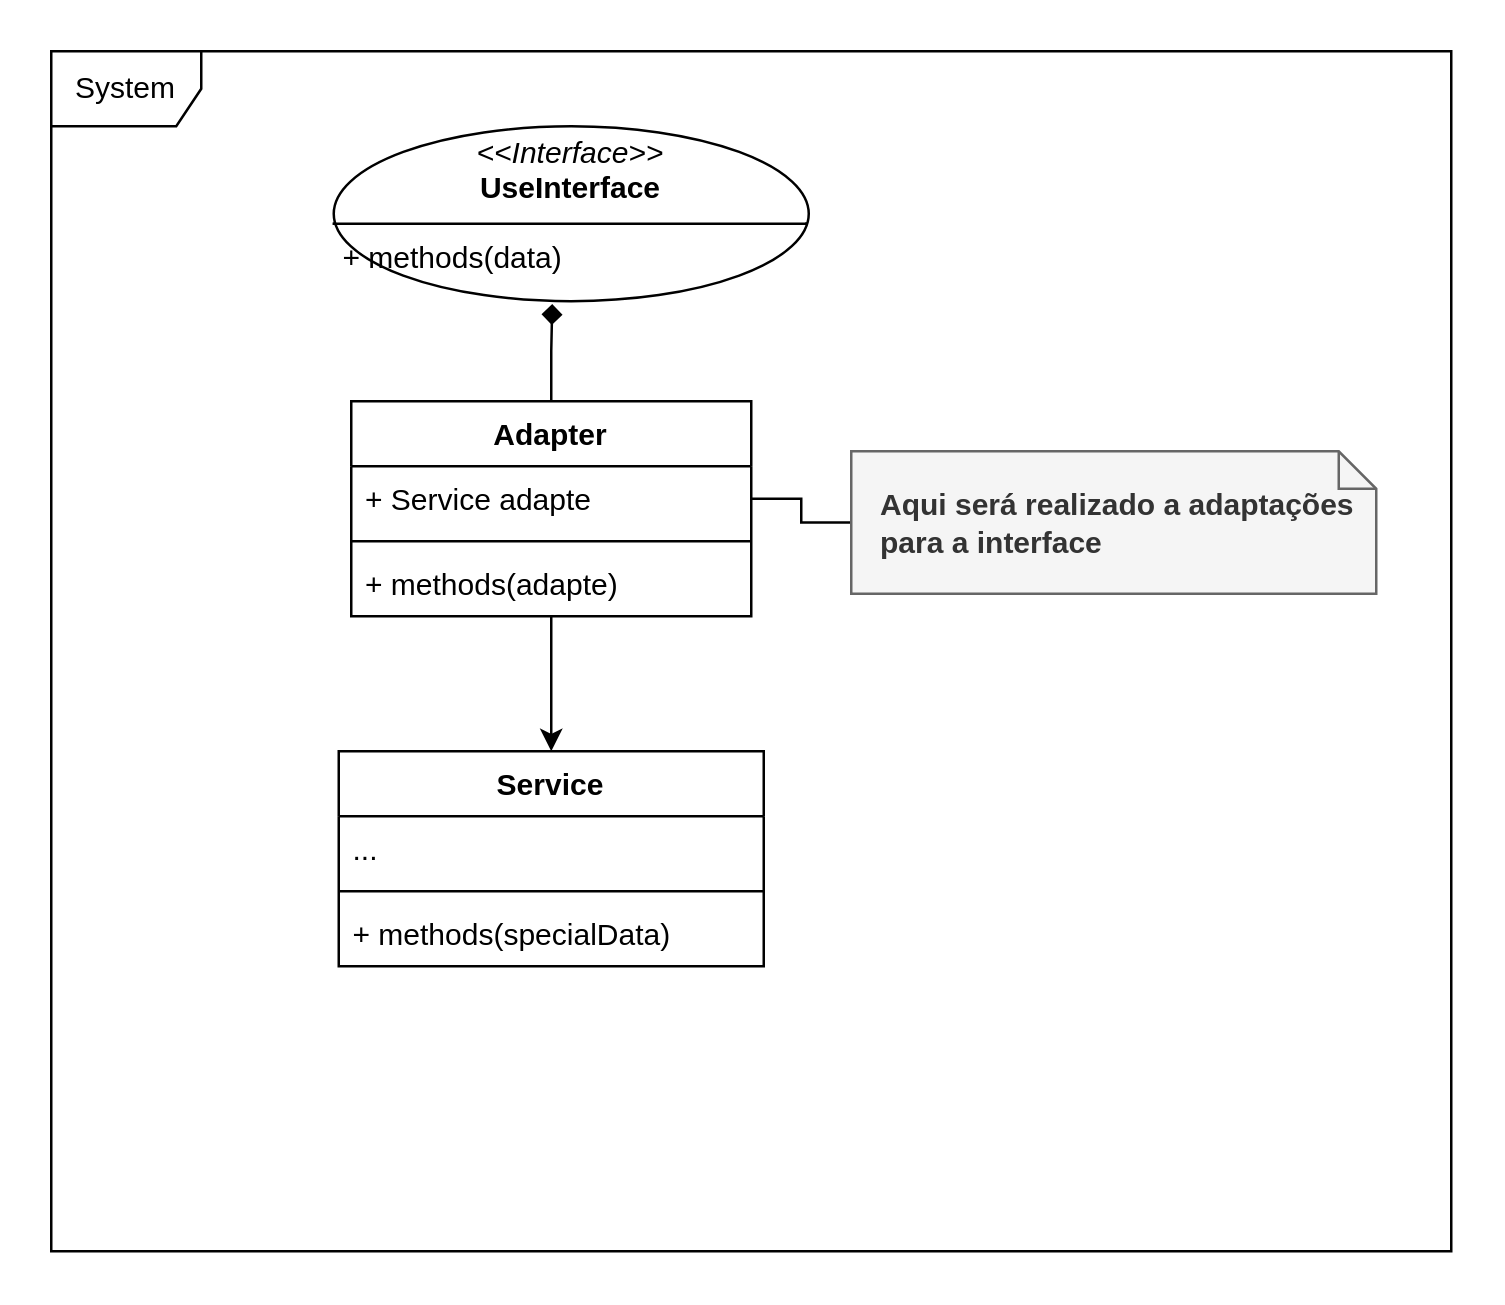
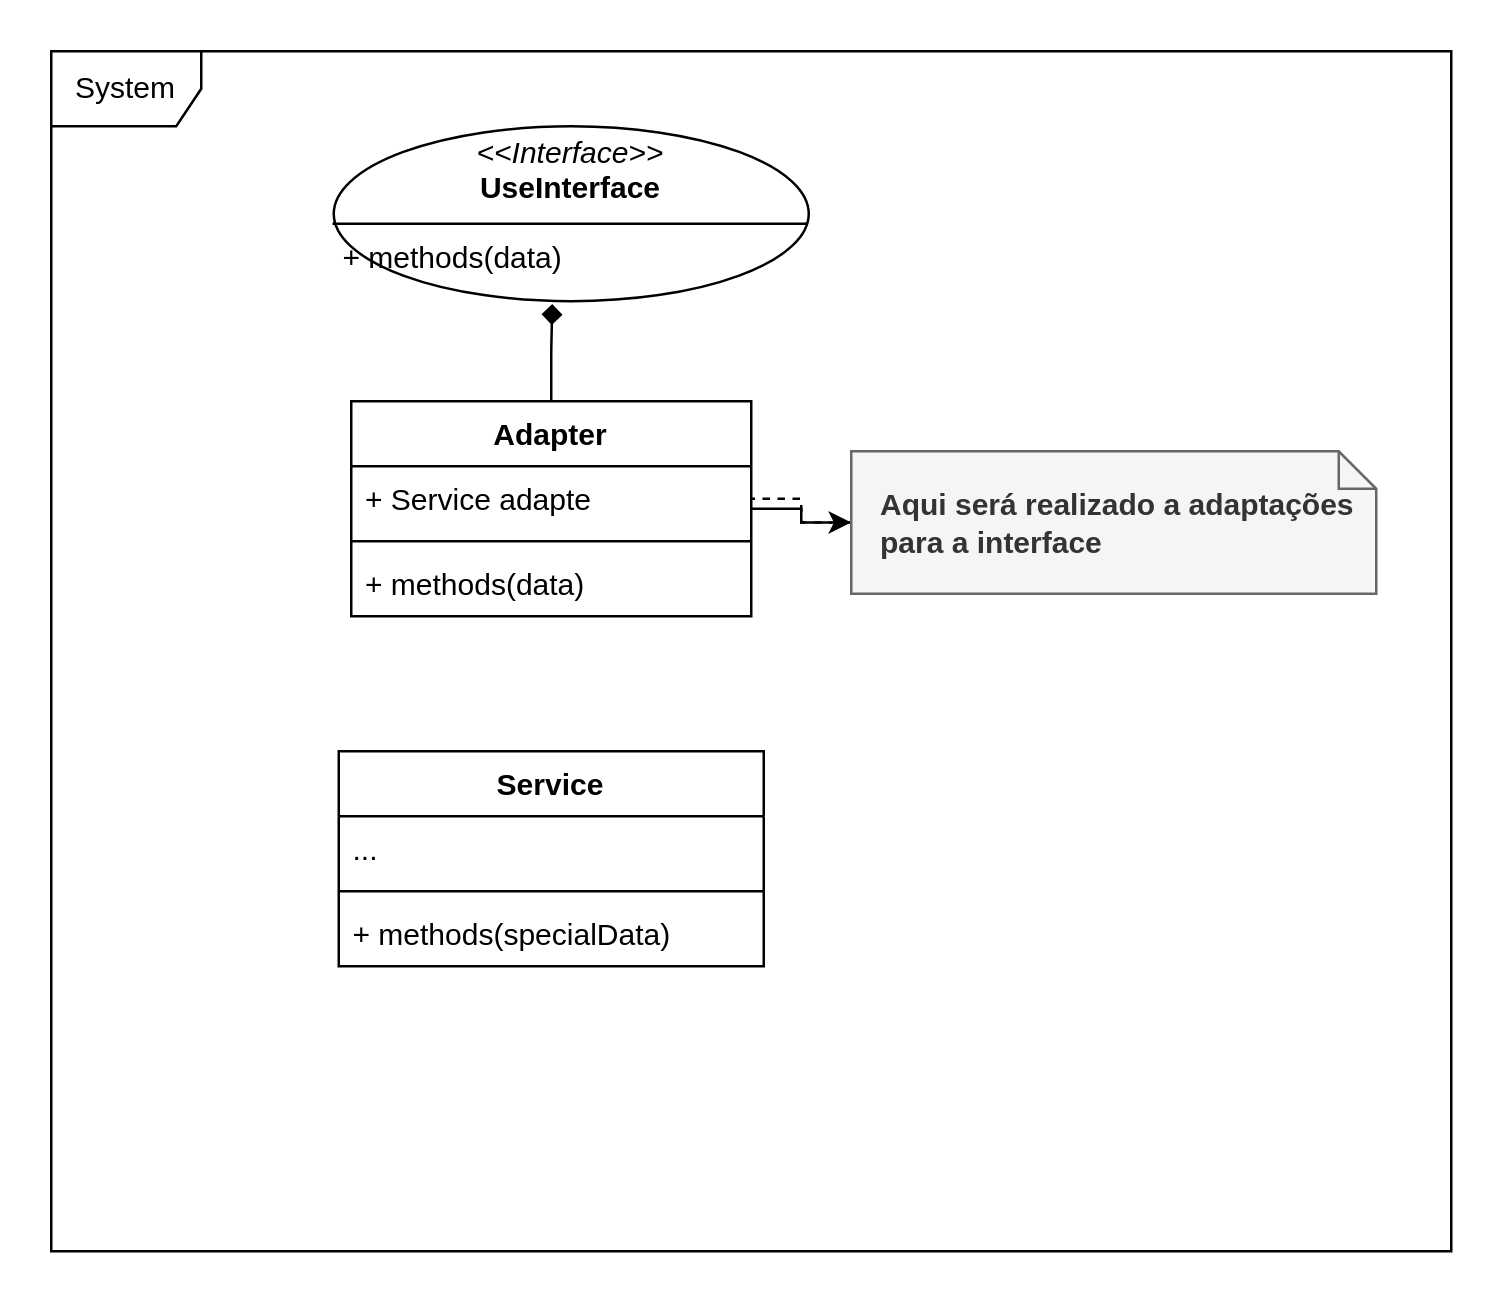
- <mxCell id="14" style="edgeStyle=orthogonalEdgeStyle;rounded=0;orthogonalLoop=1;jettySize=auto;html=1;entryX=1;entryY=0.5;entryDx=0;entryDy=0;strokeColor=default;dashed=0;endArrow=none;startFill=0;" edge="1" parent="1" source="15" target="6"><mxGeometry relative="1" as="geometry" /></mxCell>
+ <mxCell id="14" style="edgeStyle=orthogonalEdgeStyle;rounded=0;orthogonalLoop=1;jettySize=auto;html=1;entryX=1;entryY=0.5;entryDx=0;entryDy=0;strokeColor=default;dashed=1;endArrow=none;startFill=0;" edge="1" parent="1" source="15" target="6"><mxGeometry relative="1" as="geometry" /></mxCell>
- <mxCell id="8" value="+ methods(adapte)" style="text;strokeColor=none;fillColor=none;align=left;verticalAlign=top;spacingLeft=4;spacingRight=4;overflow=hidden;rotatable=0;points=[[0,0.5],[1,0.5]];portConstraint=eastwest;whiteSpace=wrap;html=1;" parent="5" vertex="1"><mxGeometry y="60" width="160" height="26" as="geometry" /></mxCell>
+ <mxCell id="8" value="+ methods(data)" style="text;strokeColor=none;fillColor=none;align=left;verticalAlign=top;spacingLeft=4;spacingRight=4;overflow=hidden;rotatable=0;points=[[0,0.5],[1,0.5]];portConstraint=eastwest;whiteSpace=wrap;html=1;" parent="5" vertex="1"><mxGeometry y="60" width="160" height="26" as="geometry" /></mxCell>
- <mxCell id="4" style="edgeStyle=orthogonalEdgeStyle;rounded=0;orthogonalLoop=1;jettySize=auto;html=1;entryX=0.5;entryY=0;entryDx=0;entryDy=0;" edge="1" parent="1" source="5" target="10"><mxGeometry relative="1" as="geometry" /></mxCell>
+ <mxCell id="4" style="edgeStyle=orthogonalEdgeStyle;rounded=0;orthogonalLoop=1;jettySize=auto;html=1;" edge="1" parent="1" source="5" target="15"><mxGeometry relative="1" as="geometry" /></mxCell>
